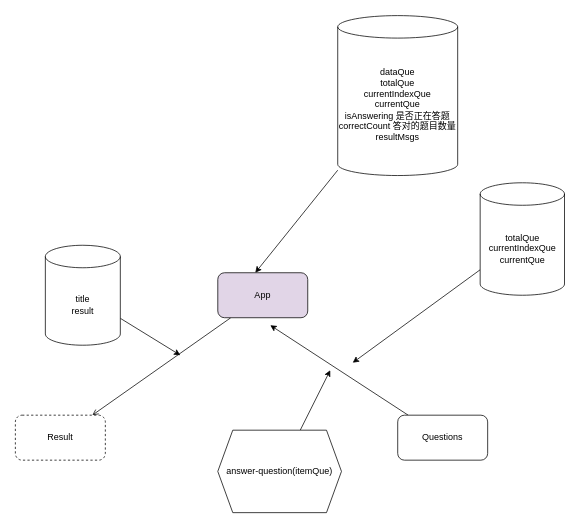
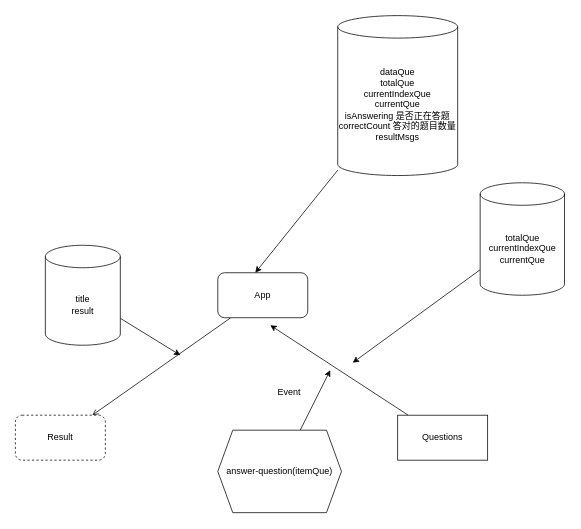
- <mxCell id="3" value="App" style="rounded=1;whiteSpace=wrap;html=1;fillColor=#e1d5e7;" parent="1" vertex="1"><mxGeometry x="290" y="363" width="120" height="60" as="geometry" /></mxCell>
+ <mxCell id="3" value="App" style="rounded=1;whiteSpace=wrap;html=1;" parent="1" vertex="1"><mxGeometry x="290" y="363" width="120" height="60" as="geometry" /></mxCell>
+ <mxCell id="15" value="Event" style="text;html=1;align=center;verticalAlign=middle;resizable=0;points=[];autosize=1;strokeColor=none;fillColor=none;" parent="1" vertex="1"><mxGeometry x="360" y="508" width="50" height="30" as="geometry" /></mxCell>
- <mxCell id="6" value="Questions" style="rounded=1;whiteSpace=wrap;html=1;" parent="1" vertex="1"><mxGeometry x="530" y="553" width="120" height="60" as="geometry" /></mxCell>
+ <mxCell id="6" value="Questions" style="whiteSpace=wrap;html=1;rounded=0;" parent="1" vertex="1"><mxGeometry x="530" y="553" width="120" height="60" as="geometry" /></mxCell>
